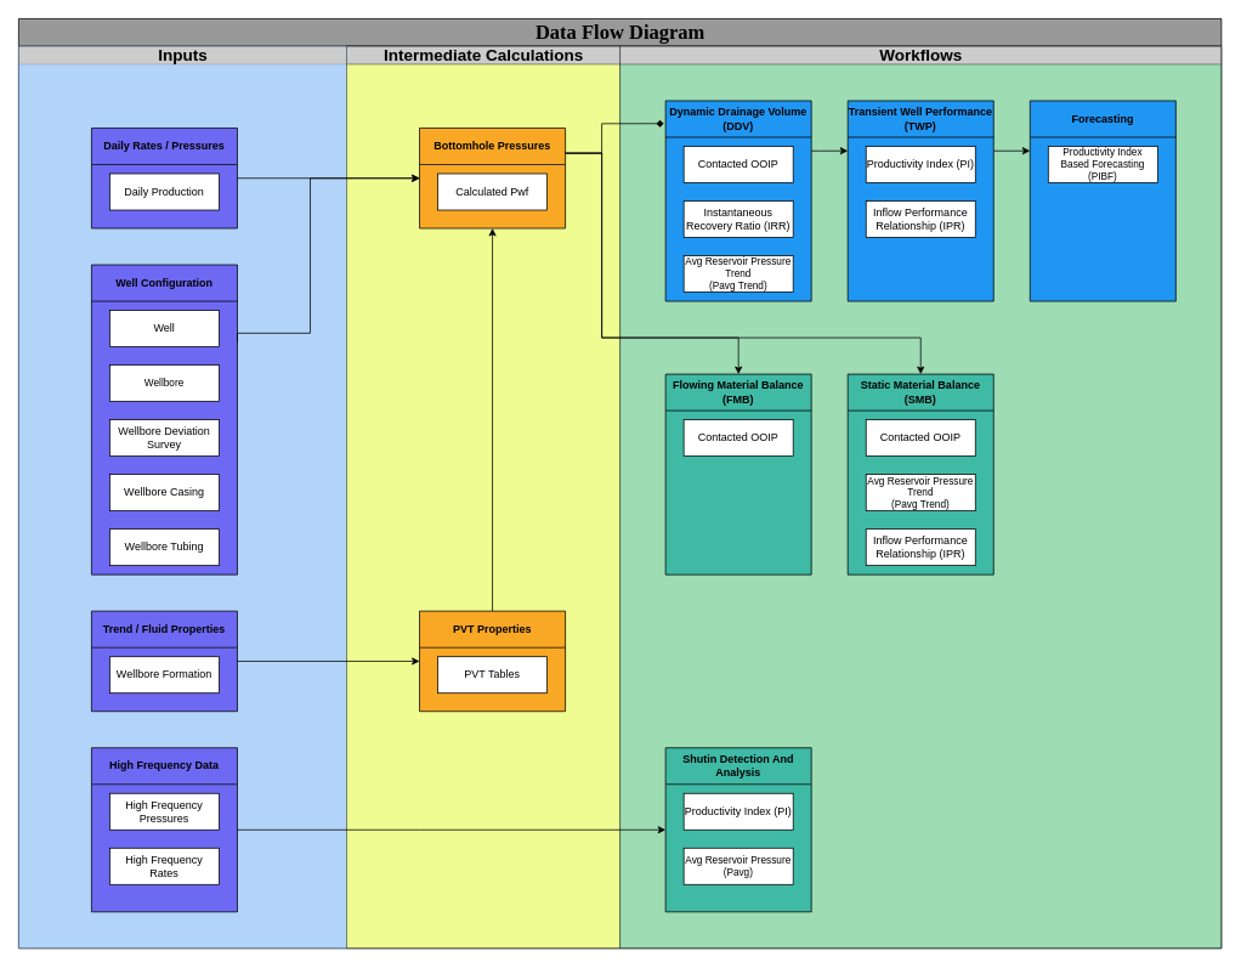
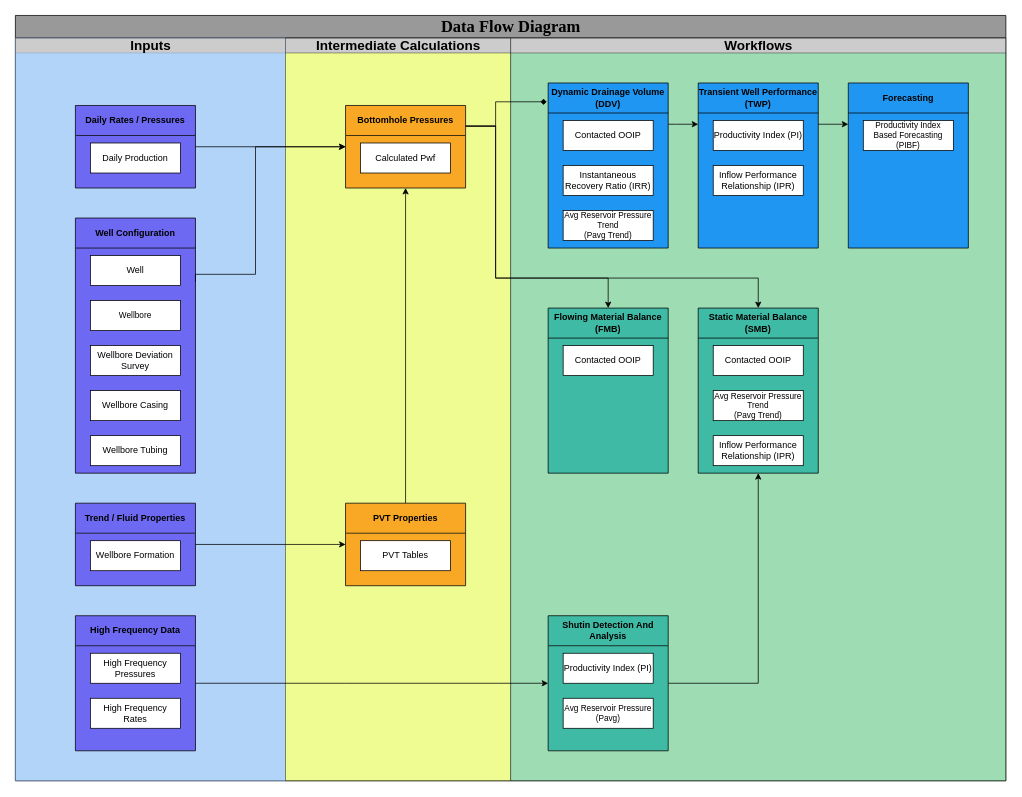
+ <mxCell id="36" style="edgeStyle=orthogonalEdgeStyle;rounded=0;orthogonalLoop=1;jettySize=auto;html=1;exitX=1;exitY=0.5;exitDx=0;exitDy=0;entryX=0.5;entryY=1;entryDx=0;entryDy=0;fontSize=11;" parent="24" source="37" target="40" edge="1"><mxGeometry relative="1" as="geometry" /></mxCell>
